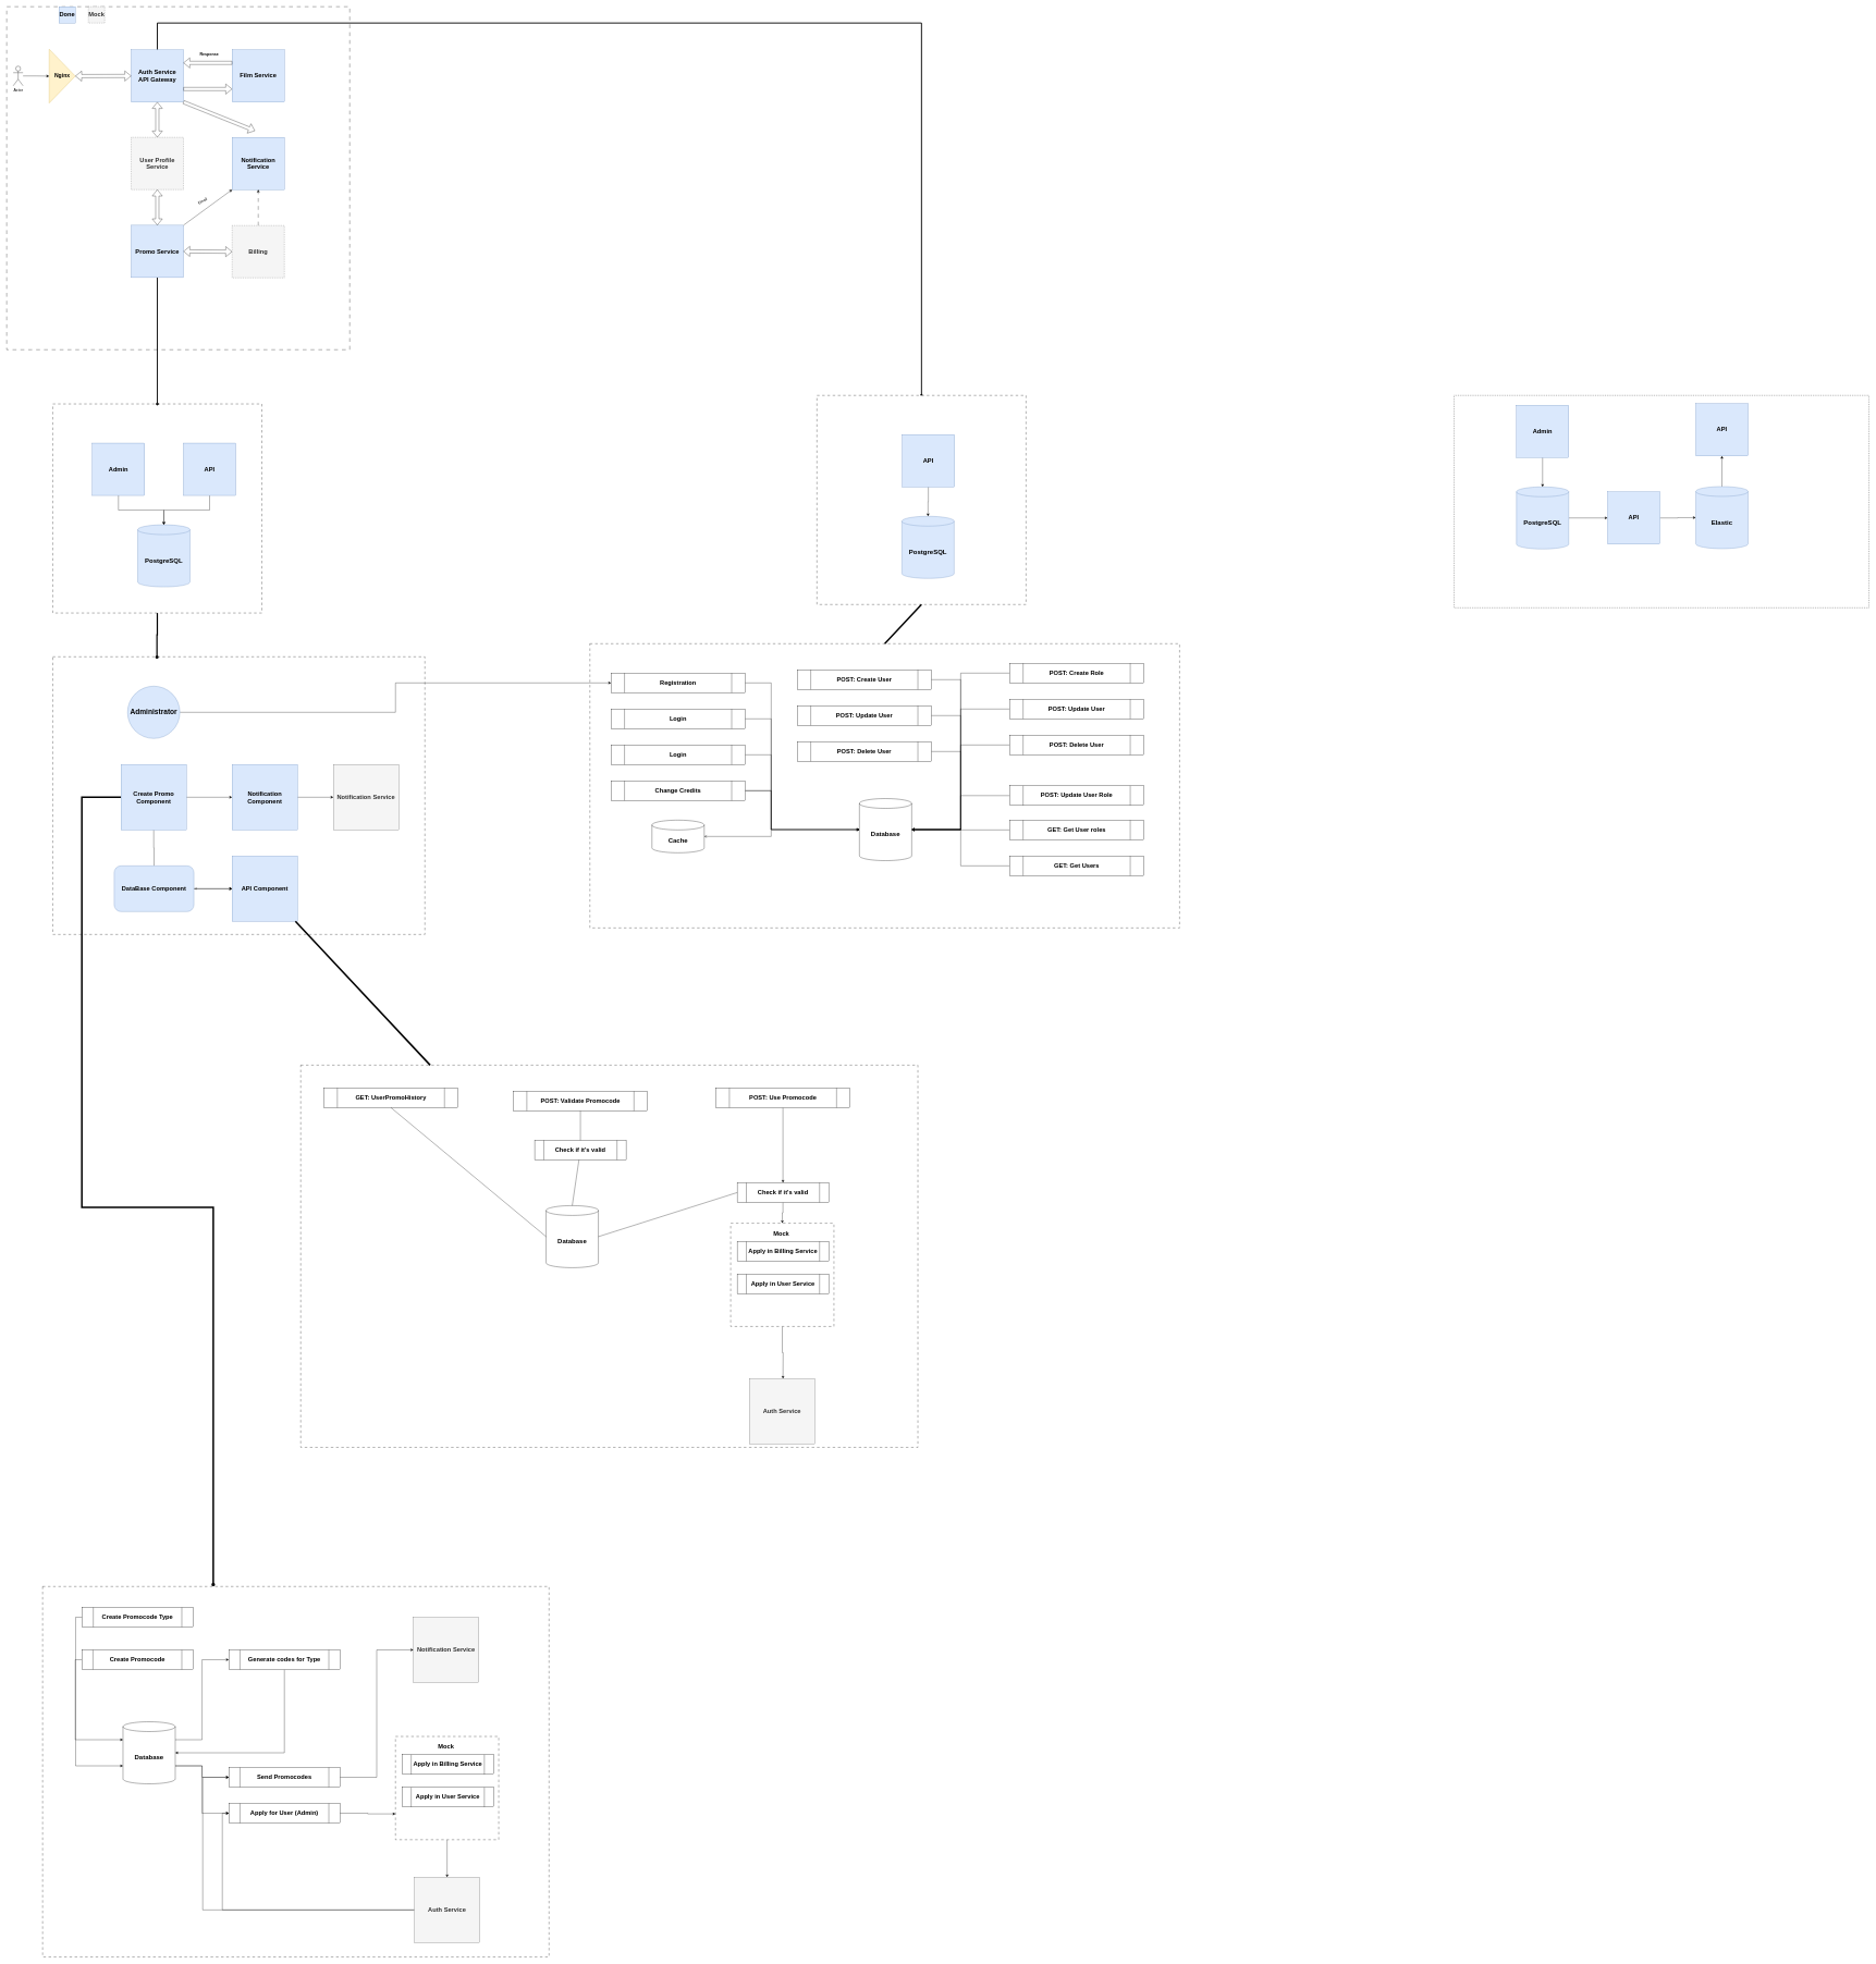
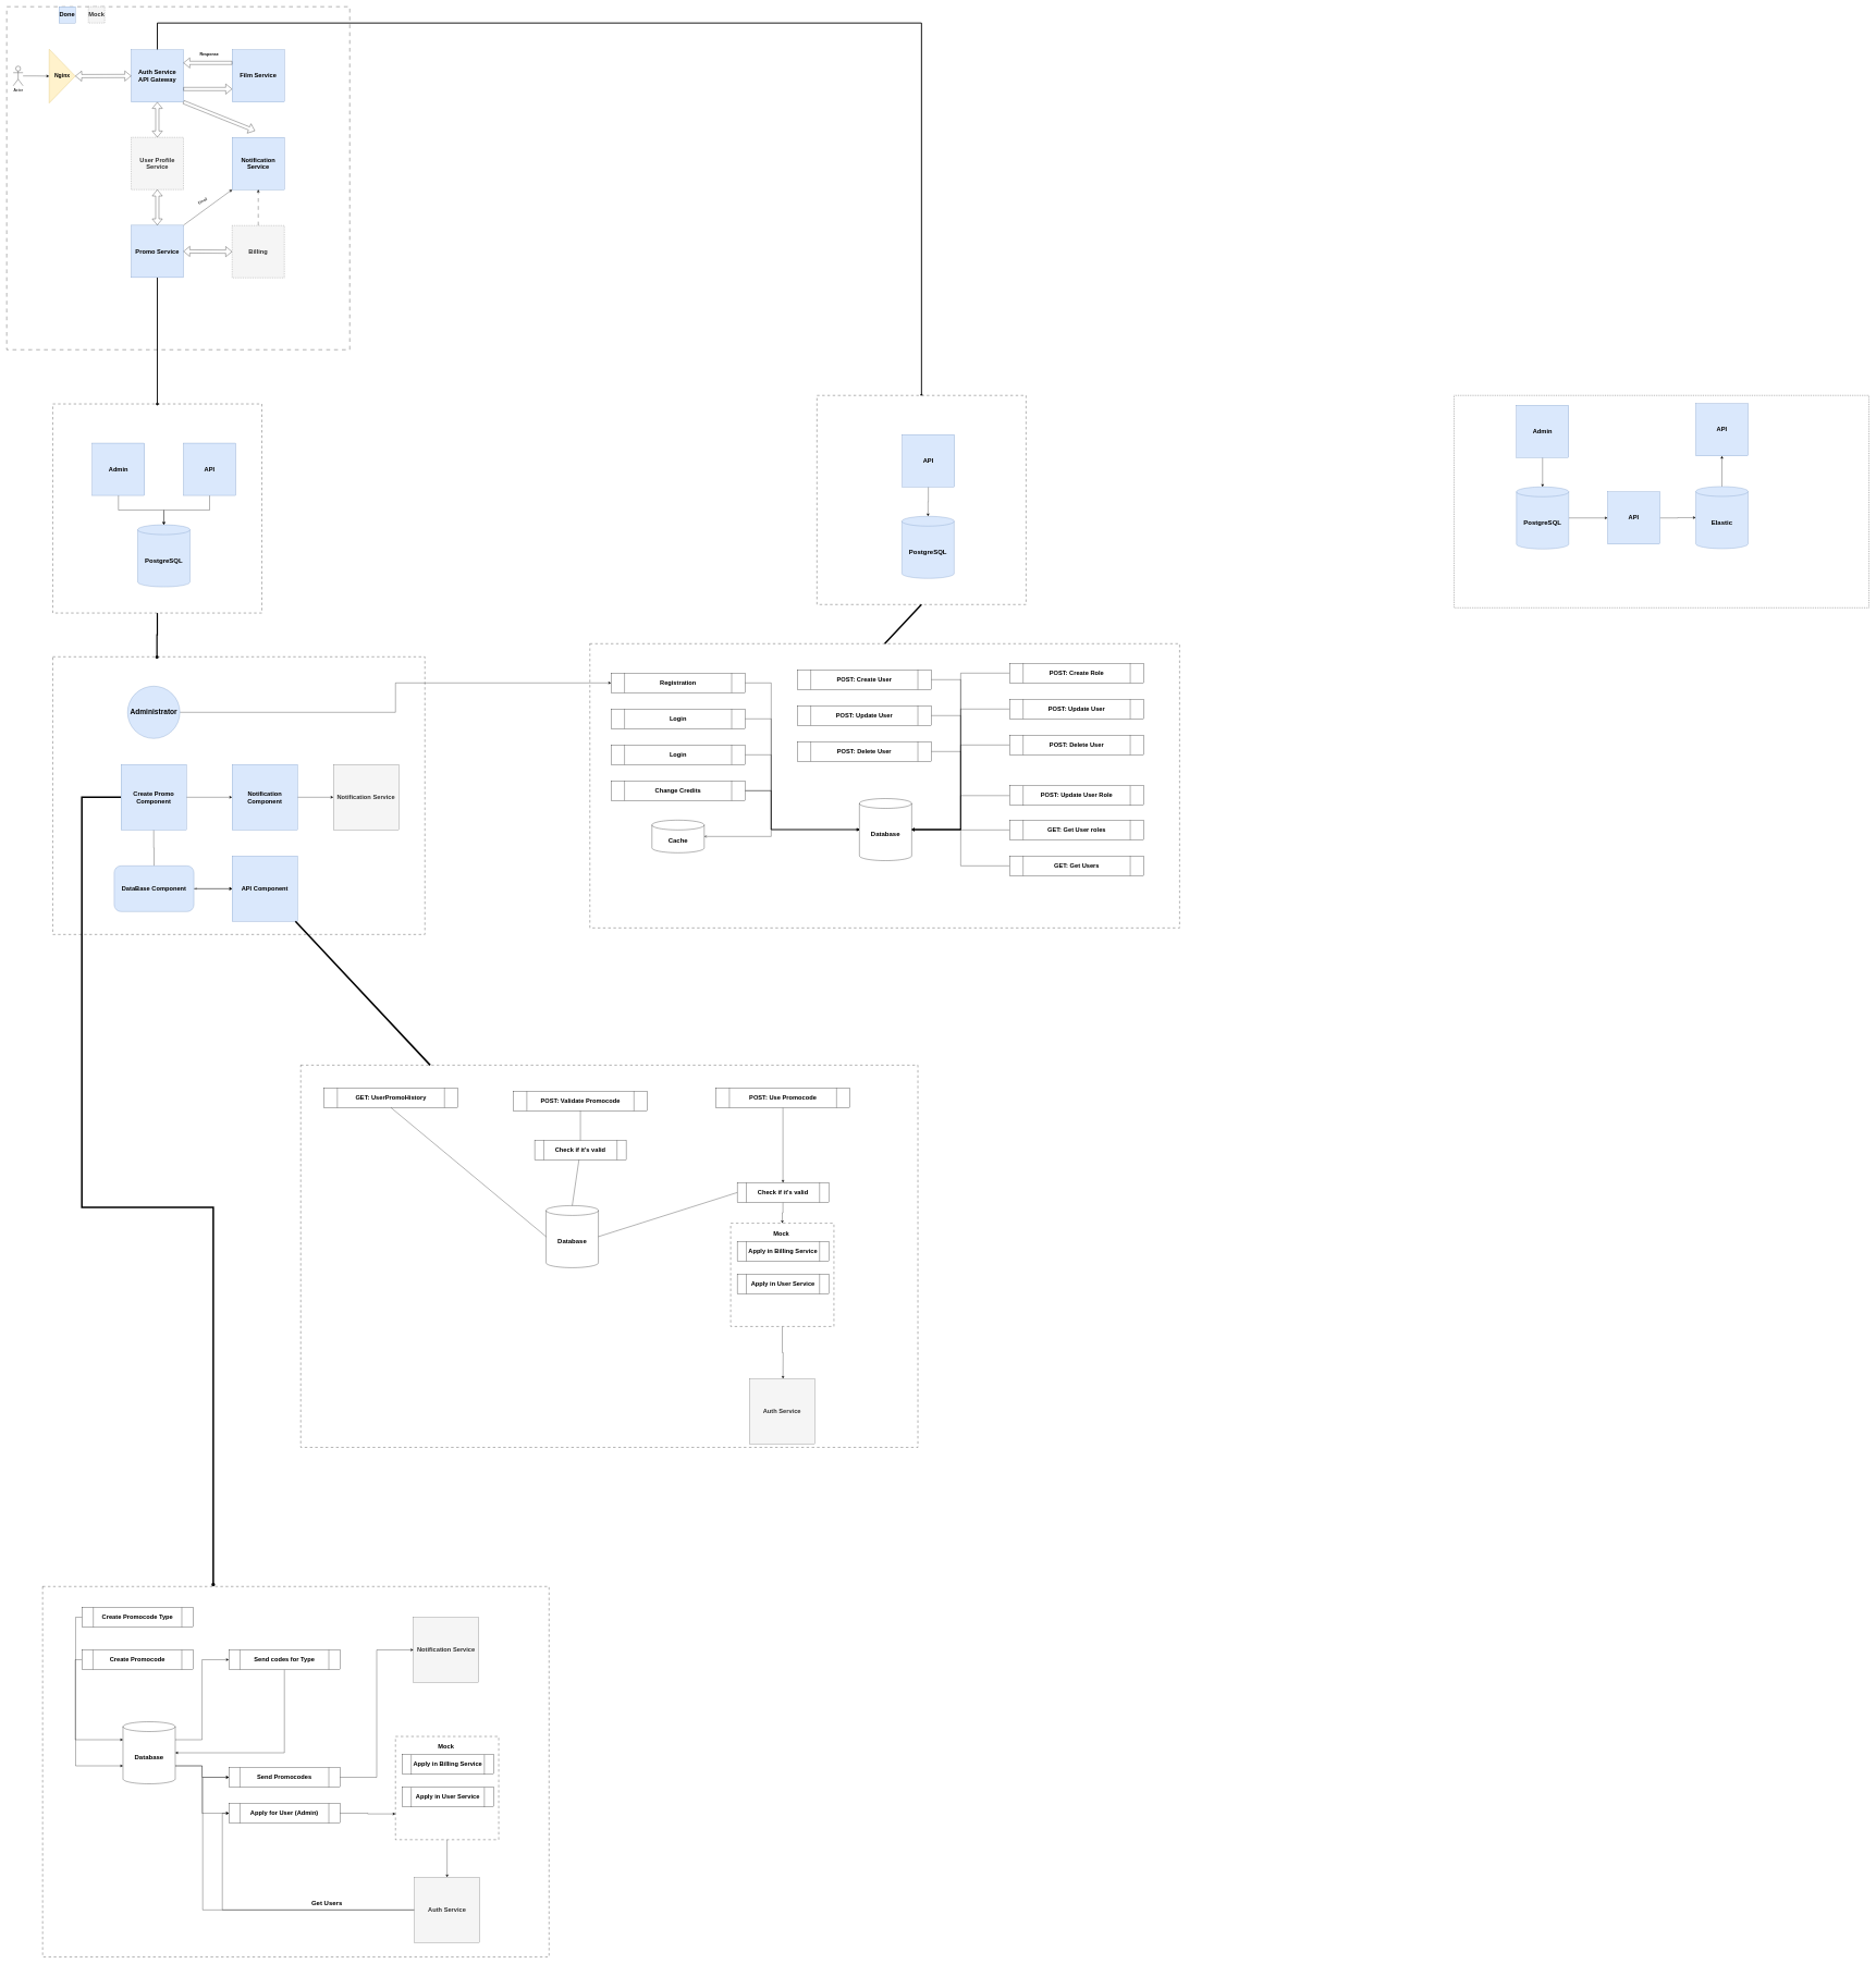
- <mxCell id="94" value="&lt;font style=&quot;font-size: 19px;&quot;&gt;&lt;b&gt;Generate codes for Type&lt;/b&gt;&lt;/font&gt;" style="shape=process;whiteSpace=wrap;html=1;backgroundOutline=1;" vertex="1" parent="1"><mxGeometry x="700" y="5050" width="340" height="60" as="geometry" /></mxCell>
+ <mxCell id="94" value="&lt;font style=&quot;font-size: 19px;&quot;&gt;&lt;b&gt;Send codes for Type&lt;/b&gt;&lt;/font&gt;" style="shape=process;whiteSpace=wrap;html=1;backgroundOutline=1;" vertex="1" parent="1"><mxGeometry x="700" y="5050" width="340" height="60" as="geometry" /></mxCell>
+ <mxCell id="108" value="&lt;font style=&quot;font-size: 20px;&quot;&gt;&lt;b&gt;Get Users&lt;/b&gt;&lt;/font&gt;" style="text;html=1;strokeColor=none;fillColor=none;align=center;verticalAlign=middle;whiteSpace=wrap;rounded=0;" vertex="1" parent="1"><mxGeometry x="910" y="5810" width="180" height="30" as="geometry" /></mxCell>
